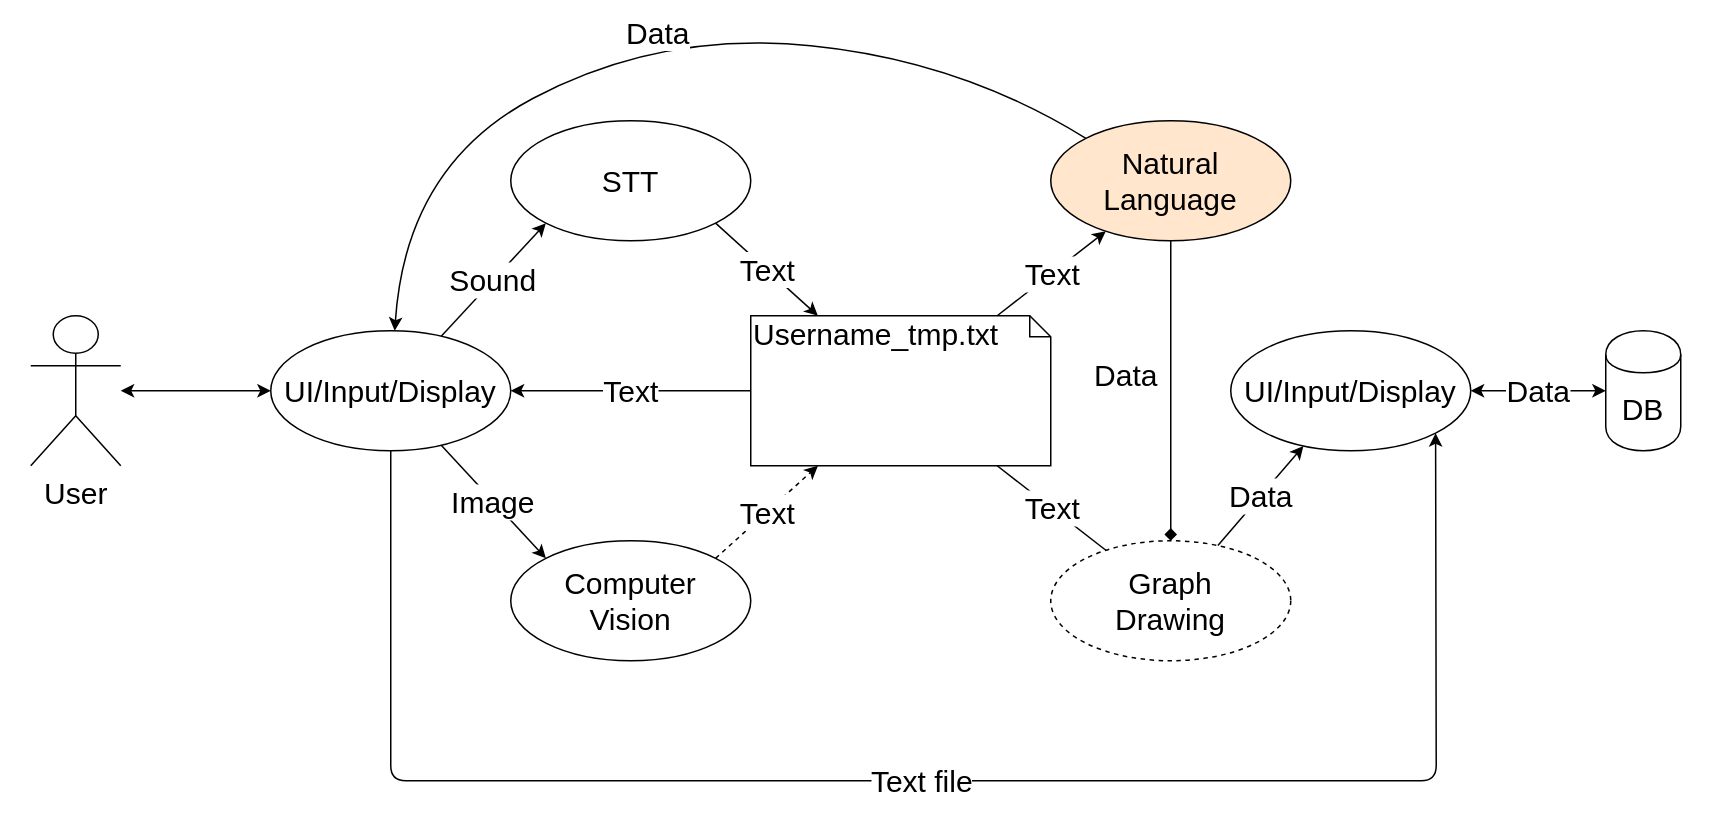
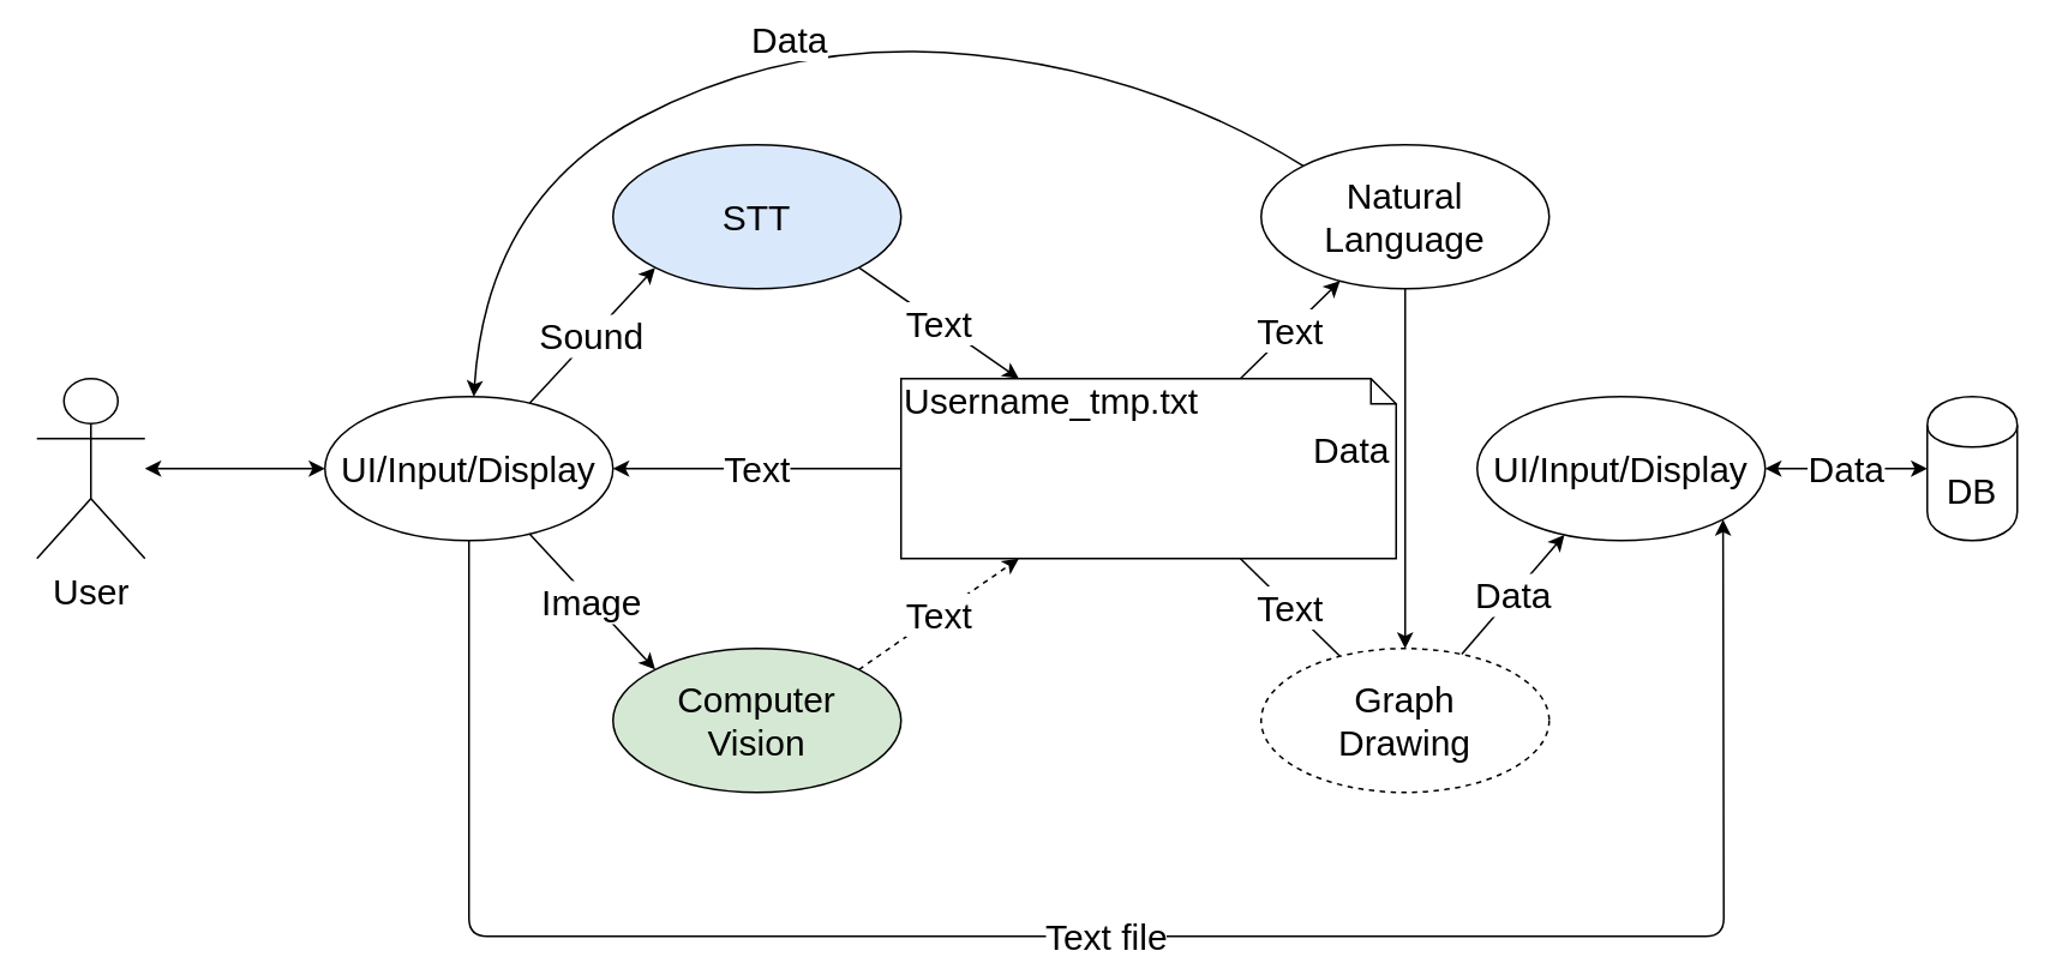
- <mxCell id="5" value="&lt;span style=&quot;font-size: 20px&quot;&gt;STT&lt;/span&gt;" style="ellipse;whiteSpace=wrap;html=1;" vertex="1" parent="1"><mxGeometry x="340" y="80" width="160" height="80" as="geometry" /></mxCell>
+ <mxCell id="5" value="&lt;span style=&quot;font-size: 20px&quot;&gt;STT&lt;/span&gt;" style="ellipse;whiteSpace=wrap;html=1;fillColor=#dae8fc;" vertex="1" parent="1"><mxGeometry x="340" y="80" width="160" height="80" as="geometry" /></mxCell>
- <mxCell id="9" value="&lt;font style=&quot;font-size: 20px&quot;&gt;Natural Language&lt;br&gt;&lt;/font&gt;" style="ellipse;whiteSpace=wrap;html=1;fillColor=#ffe6cc;" vertex="1" parent="1"><mxGeometry x="700" y="80" width="160" height="80" as="geometry" /></mxCell>
+ <mxCell id="9" value="&lt;font style=&quot;font-size: 20px&quot;&gt;Natural Language&lt;br&gt;&lt;/font&gt;" style="ellipse;whiteSpace=wrap;html=1;" vertex="1" parent="1"><mxGeometry x="700" y="80" width="160" height="80" as="geometry" /></mxCell>
- <mxCell id="7" value="&lt;font style=&quot;font-size: 20px&quot;&gt;Username_tmp.txt&lt;/font&gt;" style="shape=note;whiteSpace=wrap;html=1;size=14;verticalAlign=top;align=left;spacingTop=-6;fontSize=13;" vertex="1" parent="1"><mxGeometry x="500" y="210" width="200" height="100" as="geometry" /></mxCell>
+ <mxCell id="7" value="&lt;font style=&quot;font-size: 20px&quot;&gt;Username_tmp.txt&lt;/font&gt;" style="shape=note;whiteSpace=wrap;html=1;size=14;verticalAlign=top;align=left;spacingTop=-6;fontSize=13;" vertex="1" parent="1"><mxGeometry x="500" y="210" width="275" height="100" as="geometry" /></mxCell>
- <mxCell id="23" value="&lt;font style=&quot;font-size: 20px&quot;&gt;Data&lt;/font&gt;" style="endArrow=diamond;html=1;strokeWidth=1;fontSize=13;exitX=0.5;exitY=1;exitDx=0;exitDy=0;" edge="1" parent="1" source="9" target="8"><mxGeometry x="-0.1" y="-30" width="50" height="50" relative="1" as="geometry"><mxPoint x="620" y="470" as="sourcePoint" /><mxPoint x="670" y="420" as="targetPoint" /><mxPoint y="-1" as="offset" /></mxGeometry></mxCell>
+ <mxCell id="23" value="&lt;font style=&quot;font-size: 20px&quot;&gt;Data&lt;/font&gt;" style="endArrow=classic;html=1;strokeWidth=1;fontSize=13;exitX=0.5;exitY=1;exitDx=0;exitDy=0;" edge="1" parent="1" source="9" target="8"><mxGeometry x="-0.1" y="-30" width="50" height="50" relative="1" as="geometry"><mxPoint x="620" y="470" as="sourcePoint" /><mxPoint x="670" y="420" as="targetPoint" /><mxPoint y="-1" as="offset" /></mxGeometry></mxCell>
- <mxCell id="6" value="&lt;font style=&quot;font-size: 20px&quot;&gt;Computer&lt;br&gt;Vision&lt;br&gt;&lt;/font&gt;" style="ellipse;whiteSpace=wrap;html=1;" vertex="1" parent="1"><mxGeometry x="340" y="360" width="160" height="80" as="geometry" /></mxCell>
+ <mxCell id="6" value="&lt;font style=&quot;font-size: 20px&quot;&gt;Computer&lt;br&gt;Vision&lt;br&gt;&lt;/font&gt;" style="ellipse;whiteSpace=wrap;html=1;fillColor=#d5e8d4;" vertex="1" parent="1"><mxGeometry x="340" y="360" width="160" height="80" as="geometry" /></mxCell>
